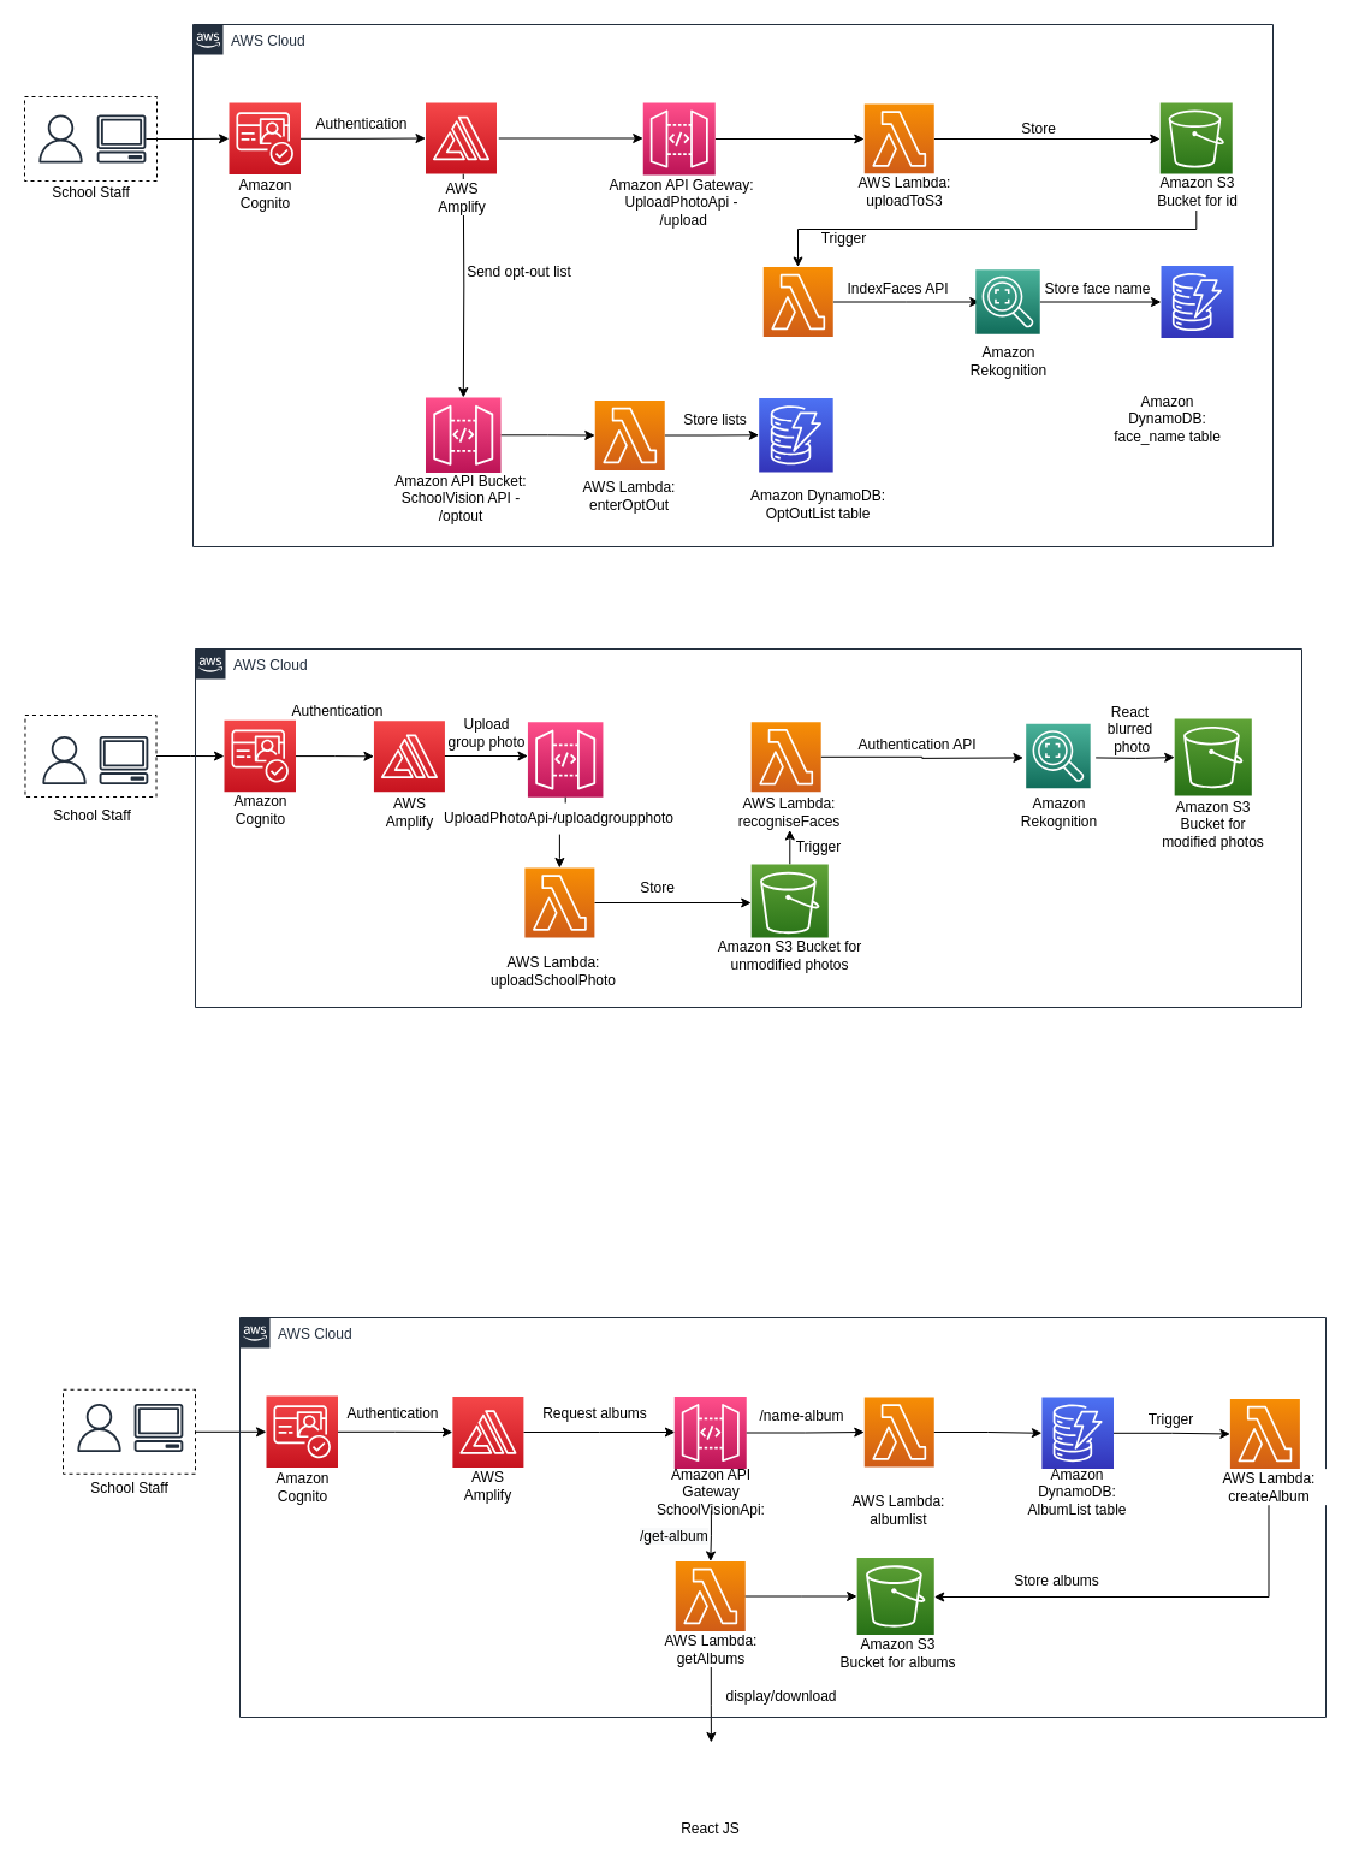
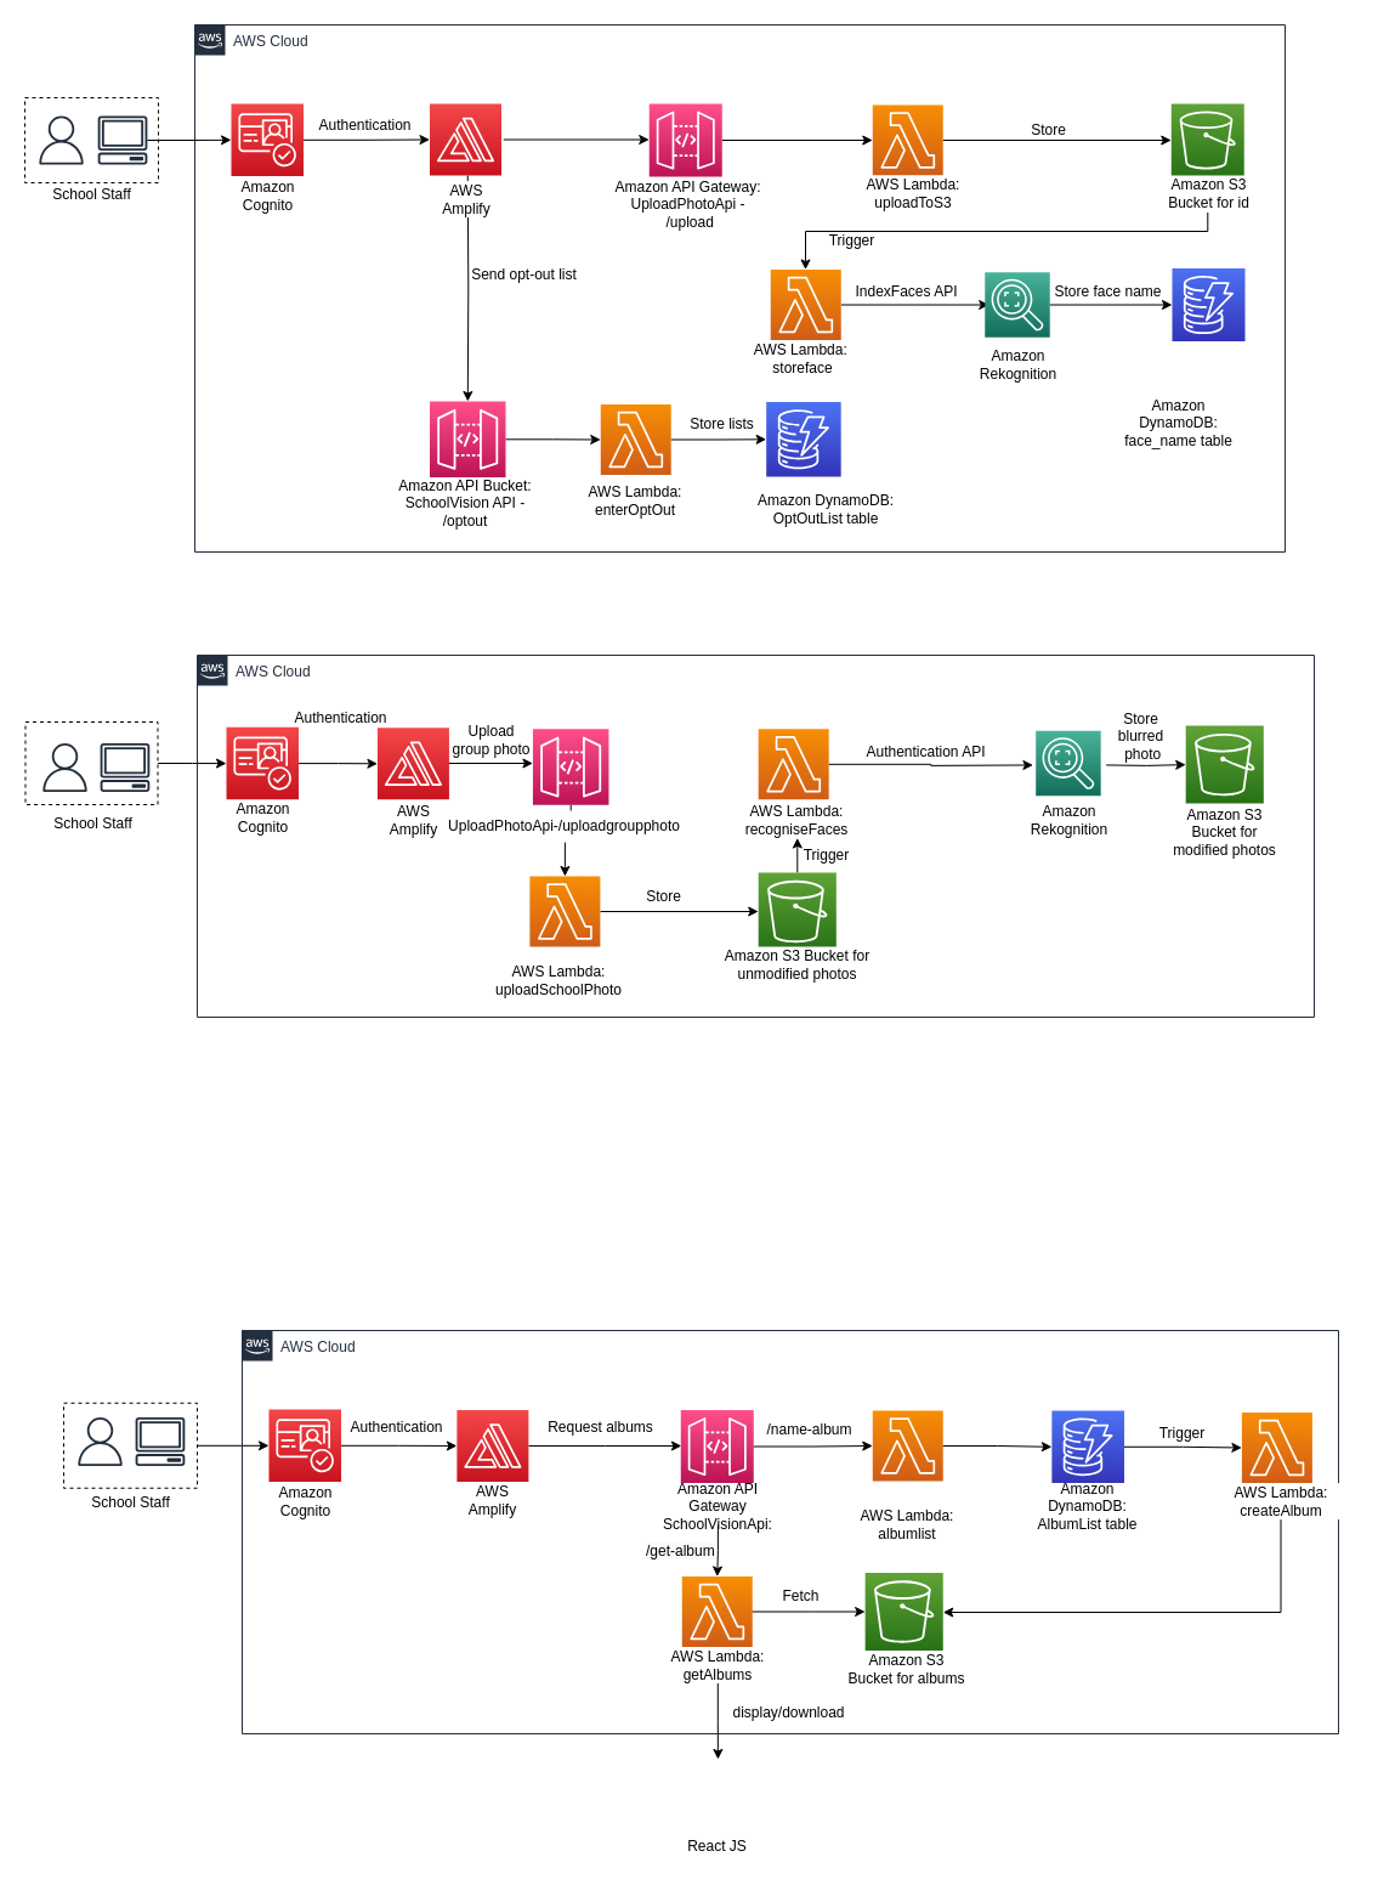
+ <mxCell id="25" value="AWS Lambda:&amp;nbsp;&lt;br&gt;storeface" style="text;html=1;strokeColor=none;fillColor=#FFFFFF;align=center;verticalAlign=middle;whiteSpace=wrap;rounded=0;" parent="2" vertex="1"><mxGeometry x="450.25" y="259.5" width="102.37" height="30" as="geometry" /></mxCell>
- <mxCell id="90" value="React&lt;br&gt;blurred&lt;br&gt;&amp;nbsp;photo" style="text;html=1;align=center;verticalAlign=middle;resizable=0;points=[];autosize=1;strokeColor=none;fillColor=none;" parent="60" vertex="1"><mxGeometry x="752" y="42.25" width="50" height="50" as="geometry" /></mxCell>
+ <mxCell id="90" value="Store&lt;br&gt;blurred&lt;br&gt;&amp;nbsp;photo" style="text;html=1;align=center;verticalAlign=middle;resizable=0;points=[];autosize=1;strokeColor=none;fillColor=none;" parent="60" vertex="1"><mxGeometry x="752" y="42.25" width="50" height="50" as="geometry" /></mxCell>
- <mxCell id="120" value="Store albums" style="text;html=1;align=center;verticalAlign=middle;resizable=0;points=[];autosize=1;strokeColor=none;fillColor=none;" parent="91" vertex="1"><mxGeometry x="638" y="210" width="81" height="17" as="geometry" /></mxCell>
+ <mxCell id="121" value="Fetch" style="text;html=1;align=center;verticalAlign=middle;resizable=0;points=[];autosize=1;strokeColor=none;fillColor=none;" parent="91" vertex="1"><mxGeometry x="439" y="210.5" width="41" height="17" as="geometry" /></mxCell>
